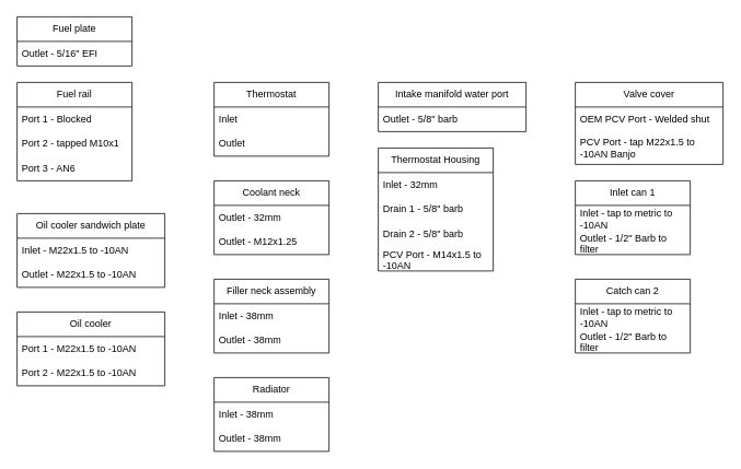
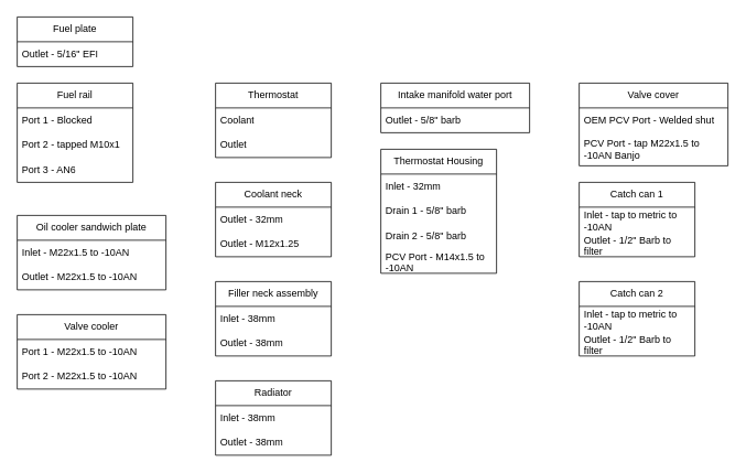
- <mxCell id="35" value="Inlet" style="text;strokeColor=none;fillColor=none;align=left;verticalAlign=middle;spacingLeft=4;spacingRight=4;overflow=hidden;points=[[0,0.5],[1,0.5]];portConstraint=eastwest;rotatable=0;whiteSpace=wrap;html=1;" vertex="1" parent="34"><mxGeometry y="30" width="140" height="30" as="geometry" /></mxCell>
+ <mxCell id="35" value="Coolant" style="text;strokeColor=none;fillColor=none;align=left;verticalAlign=middle;spacingLeft=4;spacingRight=4;overflow=hidden;points=[[0,0.5],[1,0.5]];portConstraint=eastwest;rotatable=0;whiteSpace=wrap;html=1;" vertex="1" parent="34"><mxGeometry y="30" width="140" height="30" as="geometry" /></mxCell>
- <mxCell id="8" value="Inlet can 1" style="swimlane;fontStyle=0;childLayout=stackLayout;horizontal=1;startSize=30;horizontalStack=0;resizeParent=1;resizeParentMax=0;resizeLast=0;collapsible=1;marginBottom=0;whiteSpace=wrap;html=1;" vertex="1" parent="1"><mxGeometry x="700" y="220" width="140" height="90" as="geometry" /></mxCell>
+ <mxCell id="8" value="Catch can 1" style="swimlane;fontStyle=0;childLayout=stackLayout;horizontal=1;startSize=30;horizontalStack=0;resizeParent=1;resizeParentMax=0;resizeLast=0;collapsible=1;marginBottom=0;whiteSpace=wrap;html=1;" vertex="1" parent="1"><mxGeometry x="700" y="220" width="140" height="90" as="geometry" /></mxCell>
- <mxCell id="28" value="Oil cooler" style="swimlane;fontStyle=0;childLayout=stackLayout;horizontal=1;startSize=30;horizontalStack=0;resizeParent=1;resizeParentMax=0;resizeLast=0;collapsible=1;marginBottom=0;whiteSpace=wrap;html=1;" vertex="1" parent="1"><mxGeometry x="20" y="380" width="180" height="90" as="geometry" /></mxCell>
+ <mxCell id="28" value="Valve cooler" style="swimlane;fontStyle=0;childLayout=stackLayout;horizontal=1;startSize=30;horizontalStack=0;resizeParent=1;resizeParentMax=0;resizeLast=0;collapsible=1;marginBottom=0;whiteSpace=wrap;html=1;" vertex="1" parent="1"><mxGeometry x="20" y="380" width="180" height="90" as="geometry" /></mxCell>
